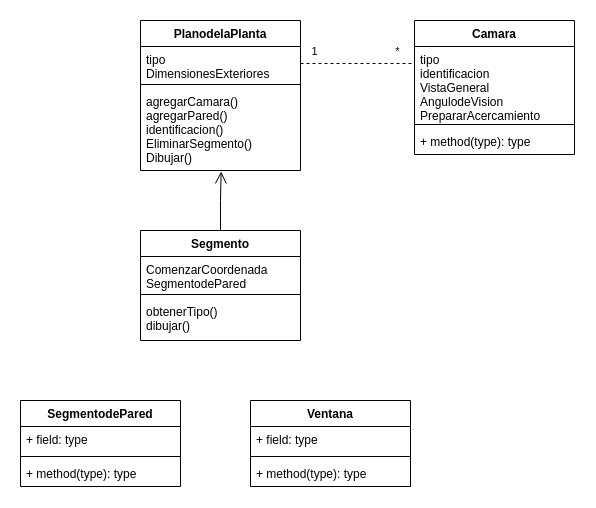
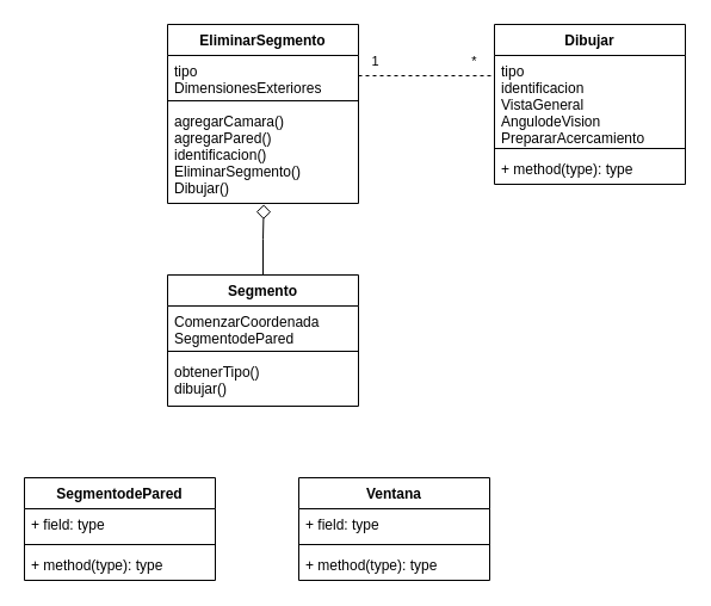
- <mxCell id="2" value="PlanodelaPlanta" style="swimlane;fontStyle=1;align=center;verticalAlign=top;childLayout=stackLayout;horizontal=1;startSize=26;horizontalStack=0;resizeParent=1;resizeParentMax=0;resizeLast=0;collapsible=1;marginBottom=0;" vertex="1" parent="1"><mxGeometry x="140" y="20" width="160" height="150" as="geometry" /></mxCell>
+ <mxCell id="2" value="EliminarSegmento" style="swimlane;fontStyle=1;align=center;verticalAlign=top;childLayout=stackLayout;horizontal=1;startSize=26;horizontalStack=0;resizeParent=1;resizeParentMax=0;resizeLast=0;collapsible=1;marginBottom=0;" vertex="1" parent="1"><mxGeometry x="140" y="20" width="160" height="150" as="geometry" /></mxCell>
- <mxCell id="11" value="Camara" style="swimlane;fontStyle=1;align=center;verticalAlign=top;childLayout=stackLayout;horizontal=1;startSize=26;horizontalStack=0;resizeParent=1;resizeParentMax=0;resizeLast=0;collapsible=1;marginBottom=0;" vertex="1" parent="1"><mxGeometry x="414" y="20" width="160" height="134" as="geometry" /></mxCell>
+ <mxCell id="11" value="Dibujar" style="swimlane;fontStyle=1;align=center;verticalAlign=top;childLayout=stackLayout;horizontal=1;startSize=26;horizontalStack=0;resizeParent=1;resizeParentMax=0;resizeLast=0;collapsible=1;marginBottom=0;" vertex="1" parent="1"><mxGeometry x="414" y="20" width="160" height="134" as="geometry" /></mxCell>
- <mxCell id="6" style="edgeStyle=orthogonalEdgeStyle;rounded=0;orthogonalLoop=1;jettySize=auto;html=1;exitX=0.5;exitY=0;exitDx=0;exitDy=0;entryX=0.504;entryY=1.012;entryDx=0;entryDy=0;entryPerimeter=0;endArrow=open;endFill=0;strokeWidth=1;endSize=10;" edge="1" parent="1" source="7" target="5"><mxGeometry relative="1" as="geometry" /></mxCell>
+ <mxCell id="6" style="edgeStyle=orthogonalEdgeStyle;rounded=0;orthogonalLoop=1;jettySize=auto;html=1;exitX=0.5;exitY=0;exitDx=0;exitDy=0;entryX=0.504;entryY=1.012;entryDx=0;entryDy=0;entryPerimeter=0;endArrow=diamond;endFill=0;strokeWidth=1;endSize=10;" edge="1" parent="1" source="7" target="5"><mxGeometry relative="1" as="geometry" /></mxCell>
